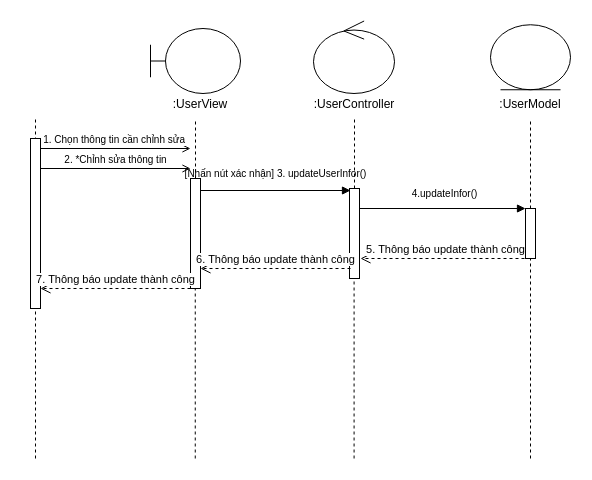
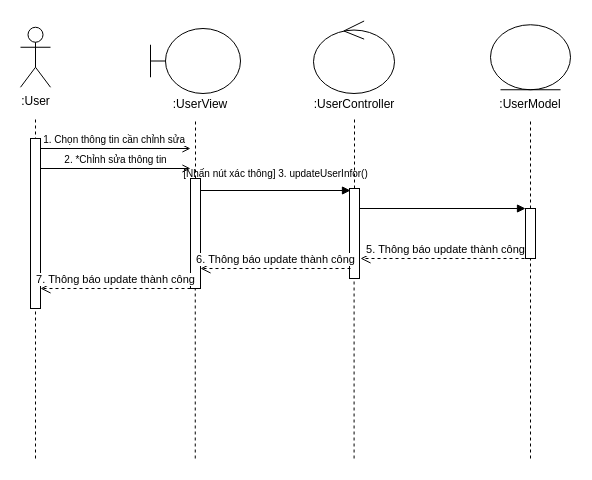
+ <mxCell id="2" value=":User" style="shape=umlActor;verticalLabelPosition=bottom;verticalAlign=top;html=1;outlineConnect=0;" parent="1" vertex="1"><mxGeometry x="20" y="26.75" width="30" height="60" as="geometry" /></mxCell>
- <mxCell id="14" value="&lt;font style=&quot;font-size: 10px;&quot;&gt;[Nhấn nút xác nhận] 3. updateUserInfor()&lt;/font&gt;" style="text;html=1;align=center;verticalAlign=middle;resizable=0;points=[];autosize=1;strokeColor=none;fillColor=none;" parent="1" vertex="1"><mxGeometry x="170" y="158" width="210" height="30" as="geometry" /></mxCell>
+ <mxCell id="14" value="&lt;font style=&quot;font-size: 10px;&quot;&gt;[Nhấn nút xác thông] 3. updateUserInfor()&lt;/font&gt;" style="text;html=1;align=center;verticalAlign=middle;resizable=0;points=[];autosize=1;strokeColor=none;fillColor=none;" parent="1" vertex="1"><mxGeometry x="170" y="158" width="210" height="30" as="geometry" /></mxCell>
- <mxCell id="20" value="&lt;span style=&quot;font-size: 10px;&quot;&gt;4.updateInfor()&lt;/span&gt;" style="text;html=1;align=center;verticalAlign=middle;resizable=0;points=[];autosize=1;strokeColor=none;fillColor=none;" parent="1" vertex="1"><mxGeometry x="399" y="178" width="90" height="30" as="geometry" /></mxCell>
